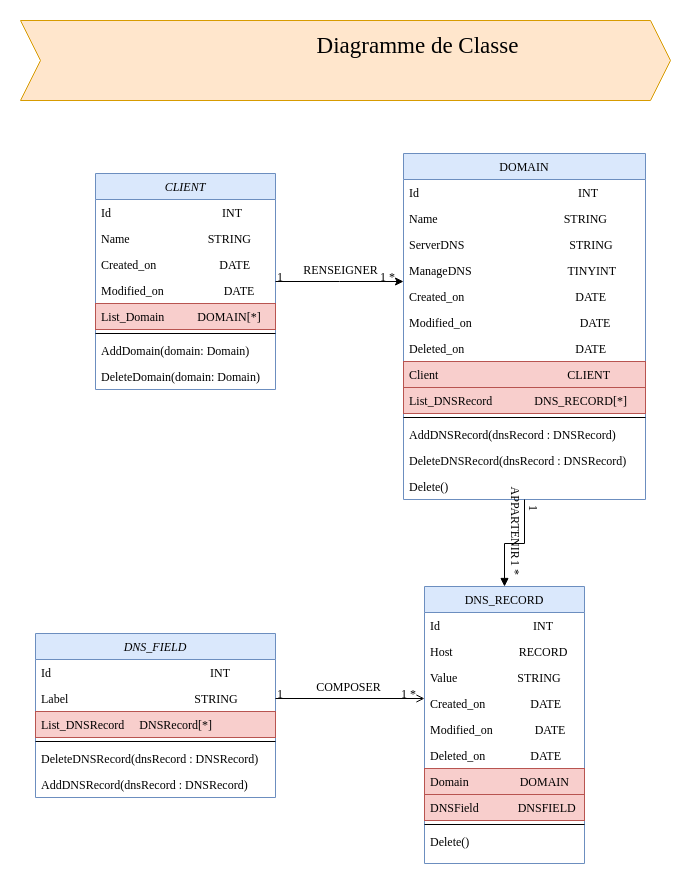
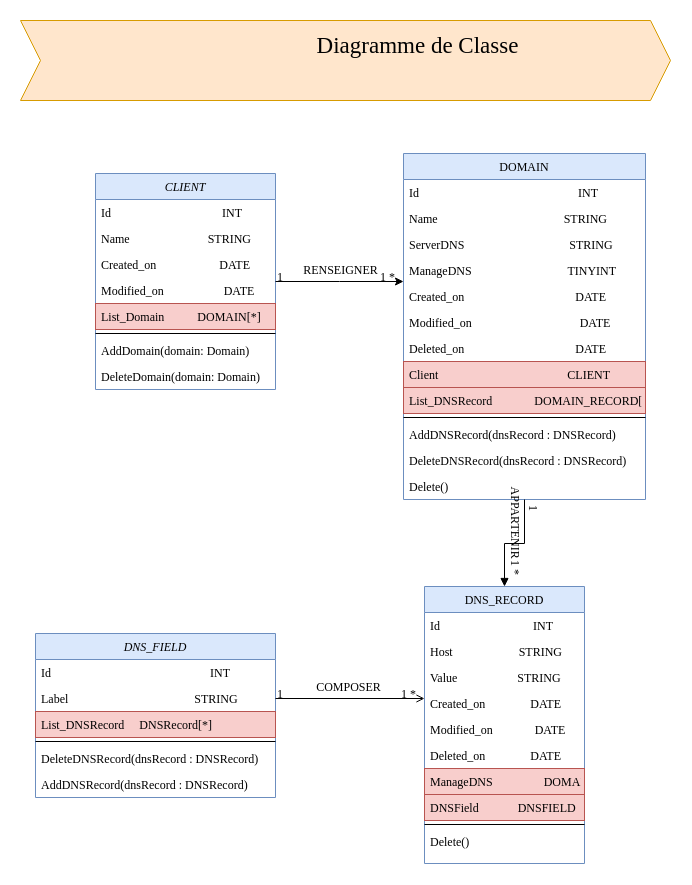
- <mxCell id="21" value="List_DNSRecord              DNS_RECORD[*]" style="text;align=left;verticalAlign=top;spacingLeft=4;spacingRight=4;overflow=hidden;rotatable=0;points=[[0,0.5],[1,0.5]];portConstraint=eastwest;rounded=0;shadow=0;html=0;fontFamily=Tahoma;fillColor=#f8cecc;strokeColor=#b85450;" parent="12" vertex="1"><mxGeometry y="234" width="242" height="26" as="geometry" /></mxCell>
+ <mxCell id="21" value="List_DNSRecord              DOMAIN_RECORD[*]" style="text;align=left;verticalAlign=top;spacingLeft=4;spacingRight=4;overflow=hidden;rotatable=0;points=[[0,0.5],[1,0.5]];portConstraint=eastwest;rounded=0;shadow=0;html=0;fontFamily=Tahoma;fillColor=#f8cecc;strokeColor=#b85450;" parent="12" vertex="1"><mxGeometry y="234" width="242" height="26" as="geometry" /></mxCell>
- <mxCell id="36" value="Host                      RECORD" style="text;align=left;verticalAlign=top;spacingLeft=4;spacingRight=4;overflow=hidden;rotatable=0;points=[[0,0.5],[1,0.5]];portConstraint=eastwest;rounded=0;shadow=0;html=0;fontFamily=Tahoma;" parent="34" vertex="1"><mxGeometry y="52" width="160" height="26" as="geometry" /></mxCell>
+ <mxCell id="36" value="Host                      STRING" style="text;align=left;verticalAlign=top;spacingLeft=4;spacingRight=4;overflow=hidden;rotatable=0;points=[[0,0.5],[1,0.5]];portConstraint=eastwest;rounded=0;shadow=0;html=0;fontFamily=Tahoma;" parent="34" vertex="1"><mxGeometry y="52" width="160" height="26" as="geometry" /></mxCell>
- <mxCell id="41" value="Domain                 DOMAIN" style="text;align=left;verticalAlign=top;spacingLeft=4;spacingRight=4;overflow=hidden;rotatable=0;points=[[0,0.5],[1,0.5]];portConstraint=eastwest;rounded=0;shadow=0;html=0;fontFamily=Tahoma;fillColor=#f8cecc;strokeColor=#b85450;" parent="34" vertex="1"><mxGeometry y="182" width="160" height="26" as="geometry" /></mxCell>
+ <mxCell id="41" value="ManageDNS                 DOMAIN" style="text;align=left;verticalAlign=top;spacingLeft=4;spacingRight=4;overflow=hidden;rotatable=0;points=[[0,0.5],[1,0.5]];portConstraint=eastwest;rounded=0;shadow=0;html=0;fontFamily=Tahoma;fillColor=#f8cecc;strokeColor=#b85450;" parent="34" vertex="1"><mxGeometry y="182" width="160" height="26" as="geometry" /></mxCell>
